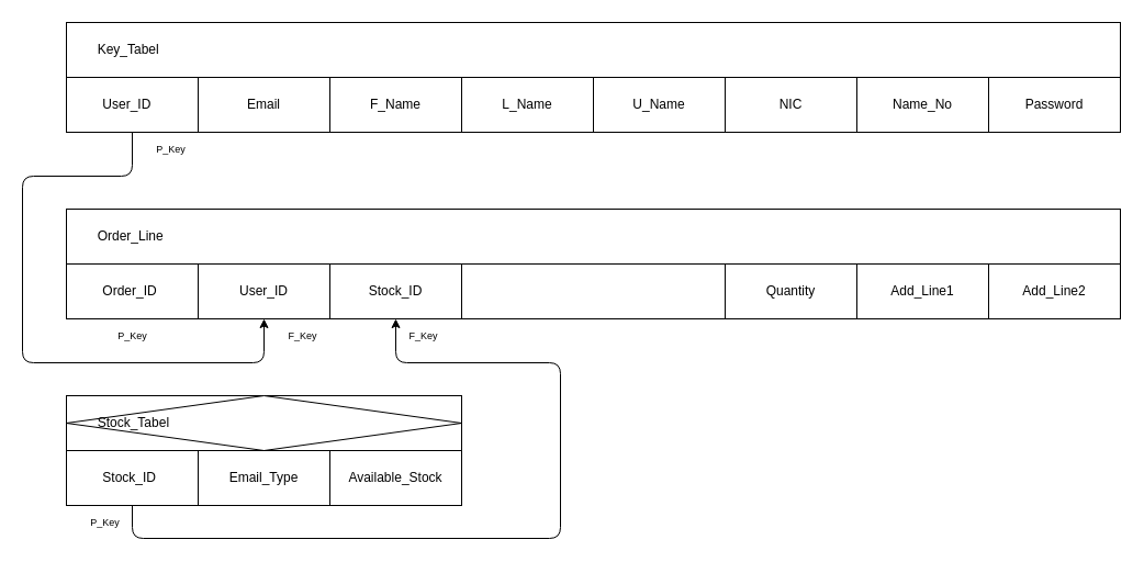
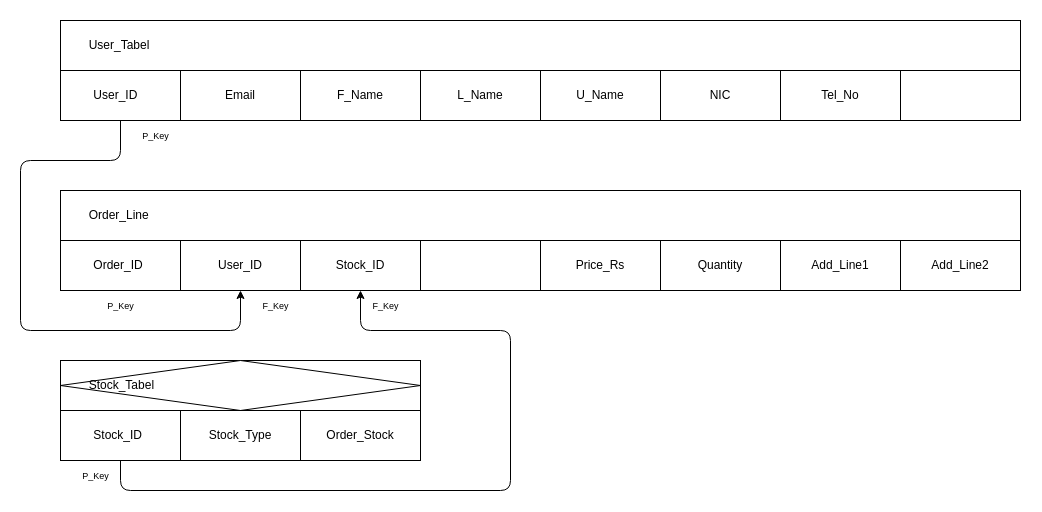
- <mxCell id="3" value="&lt;span style=&quot;white-space: pre;&quot;&gt;&#09;&lt;/span&gt;Key_Tabel" style="rounded=0;whiteSpace=wrap;html=1;align=left;" parent="1" vertex="1"><mxGeometry x="60" y="20" width="960" height="50" as="geometry" /></mxCell>
+ <mxCell id="3" value="&lt;span style=&quot;white-space: pre;&quot;&gt;&#09;&lt;/span&gt;User_Tabel" style="rounded=0;whiteSpace=wrap;html=1;align=left;" parent="1" vertex="1"><mxGeometry x="60" y="20" width="960" height="50" as="geometry" /></mxCell>
- <mxCell id="10" value="Name_No" style="rounded=0;whiteSpace=wrap;html=1;" parent="1" vertex="1"><mxGeometry x="780" y="70" width="120" height="50" as="geometry" /></mxCell>
+ <mxCell id="10" value="Tel_No" style="rounded=0;whiteSpace=wrap;html=1;" parent="1" vertex="1"><mxGeometry x="780" y="70" width="120" height="50" as="geometry" /></mxCell>
- <mxCell id="32" value="Password" style="rounded=0;whiteSpace=wrap;html=1;" vertex="1" parent="1"><mxGeometry x="900" y="70" width="120" height="50" as="geometry" /></mxCell>
+ <mxCell id="17" value="Price_Rs" style="rounded=0;whiteSpace=wrap;html=1;" parent="1" vertex="1"><mxGeometry x="540" y="240" width="120" height="50" as="geometry" /></mxCell>
- <mxCell id="24" value="Email_Type" style="rounded=0;whiteSpace=wrap;html=1;" parent="1" vertex="1"><mxGeometry x="180" y="410" width="120" height="50" as="geometry" /></mxCell>
+ <mxCell id="24" value="Stock_Type" style="rounded=0;whiteSpace=wrap;html=1;" parent="1" vertex="1"><mxGeometry x="180" y="410" width="120" height="50" as="geometry" /></mxCell>
- <mxCell id="25" value="Available_Stock" style="rounded=0;whiteSpace=wrap;html=1;" parent="1" vertex="1"><mxGeometry x="300" y="410" width="120" height="50" as="geometry" /></mxCell>
+ <mxCell id="25" value="Order_Stock" style="rounded=0;whiteSpace=wrap;html=1;" parent="1" vertex="1"><mxGeometry x="300" y="410" width="120" height="50" as="geometry" /></mxCell>
